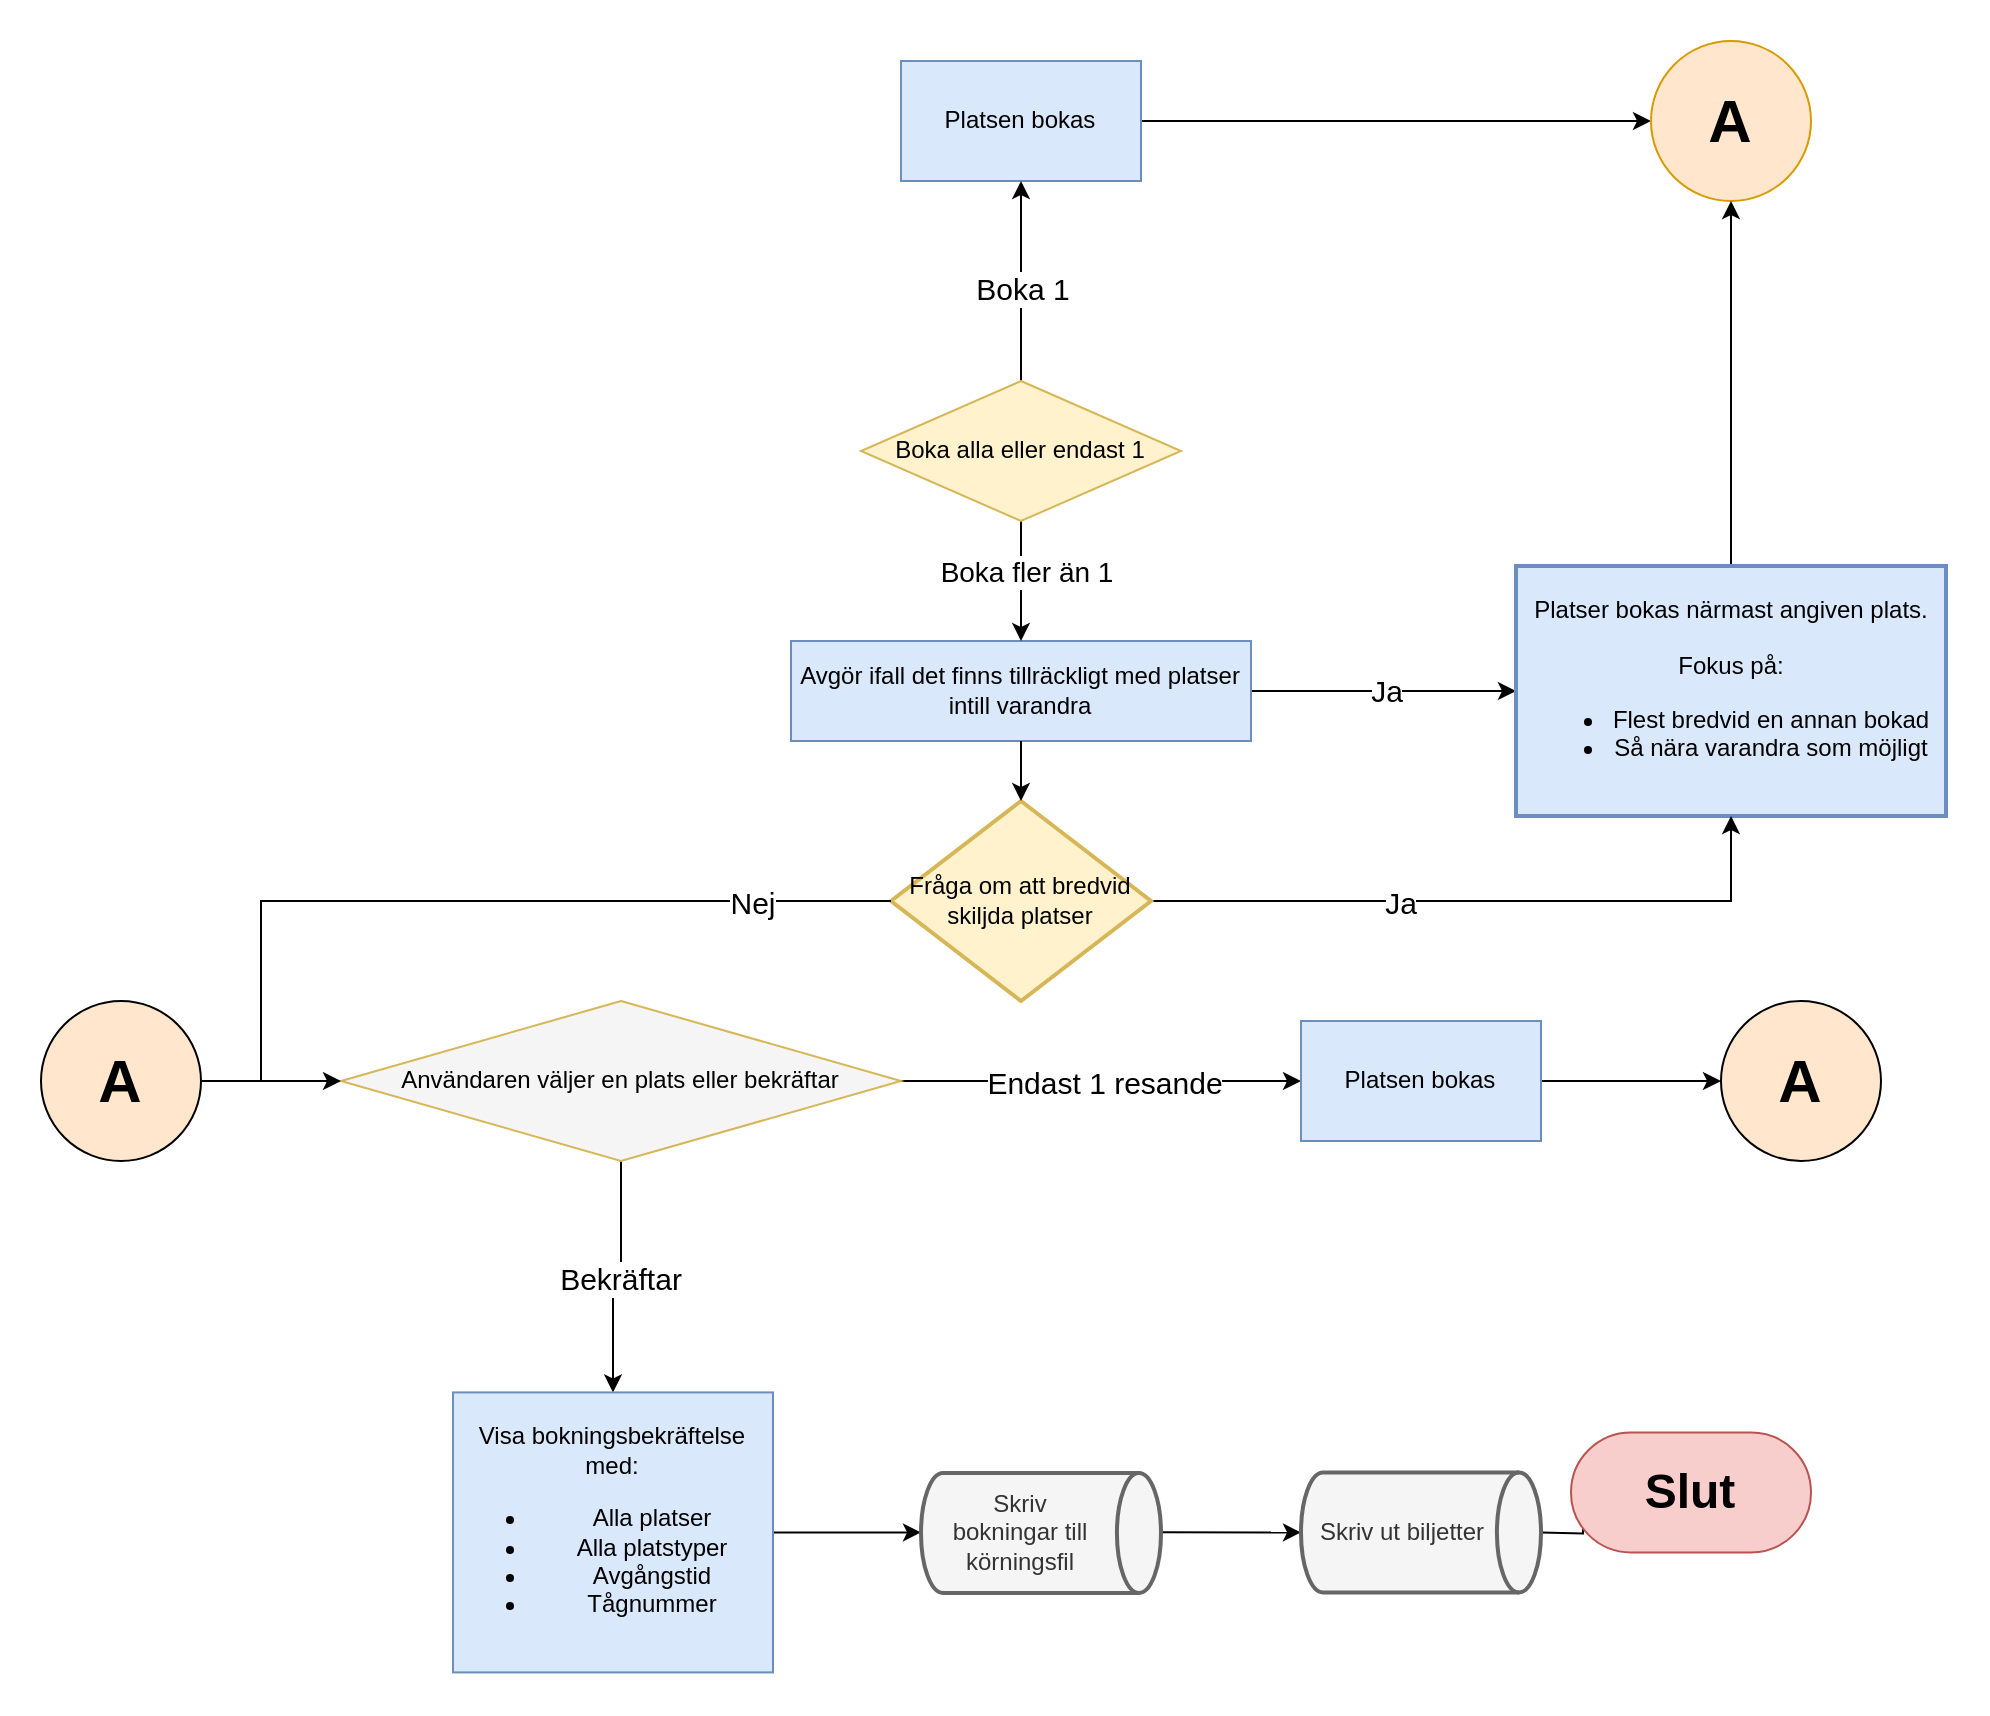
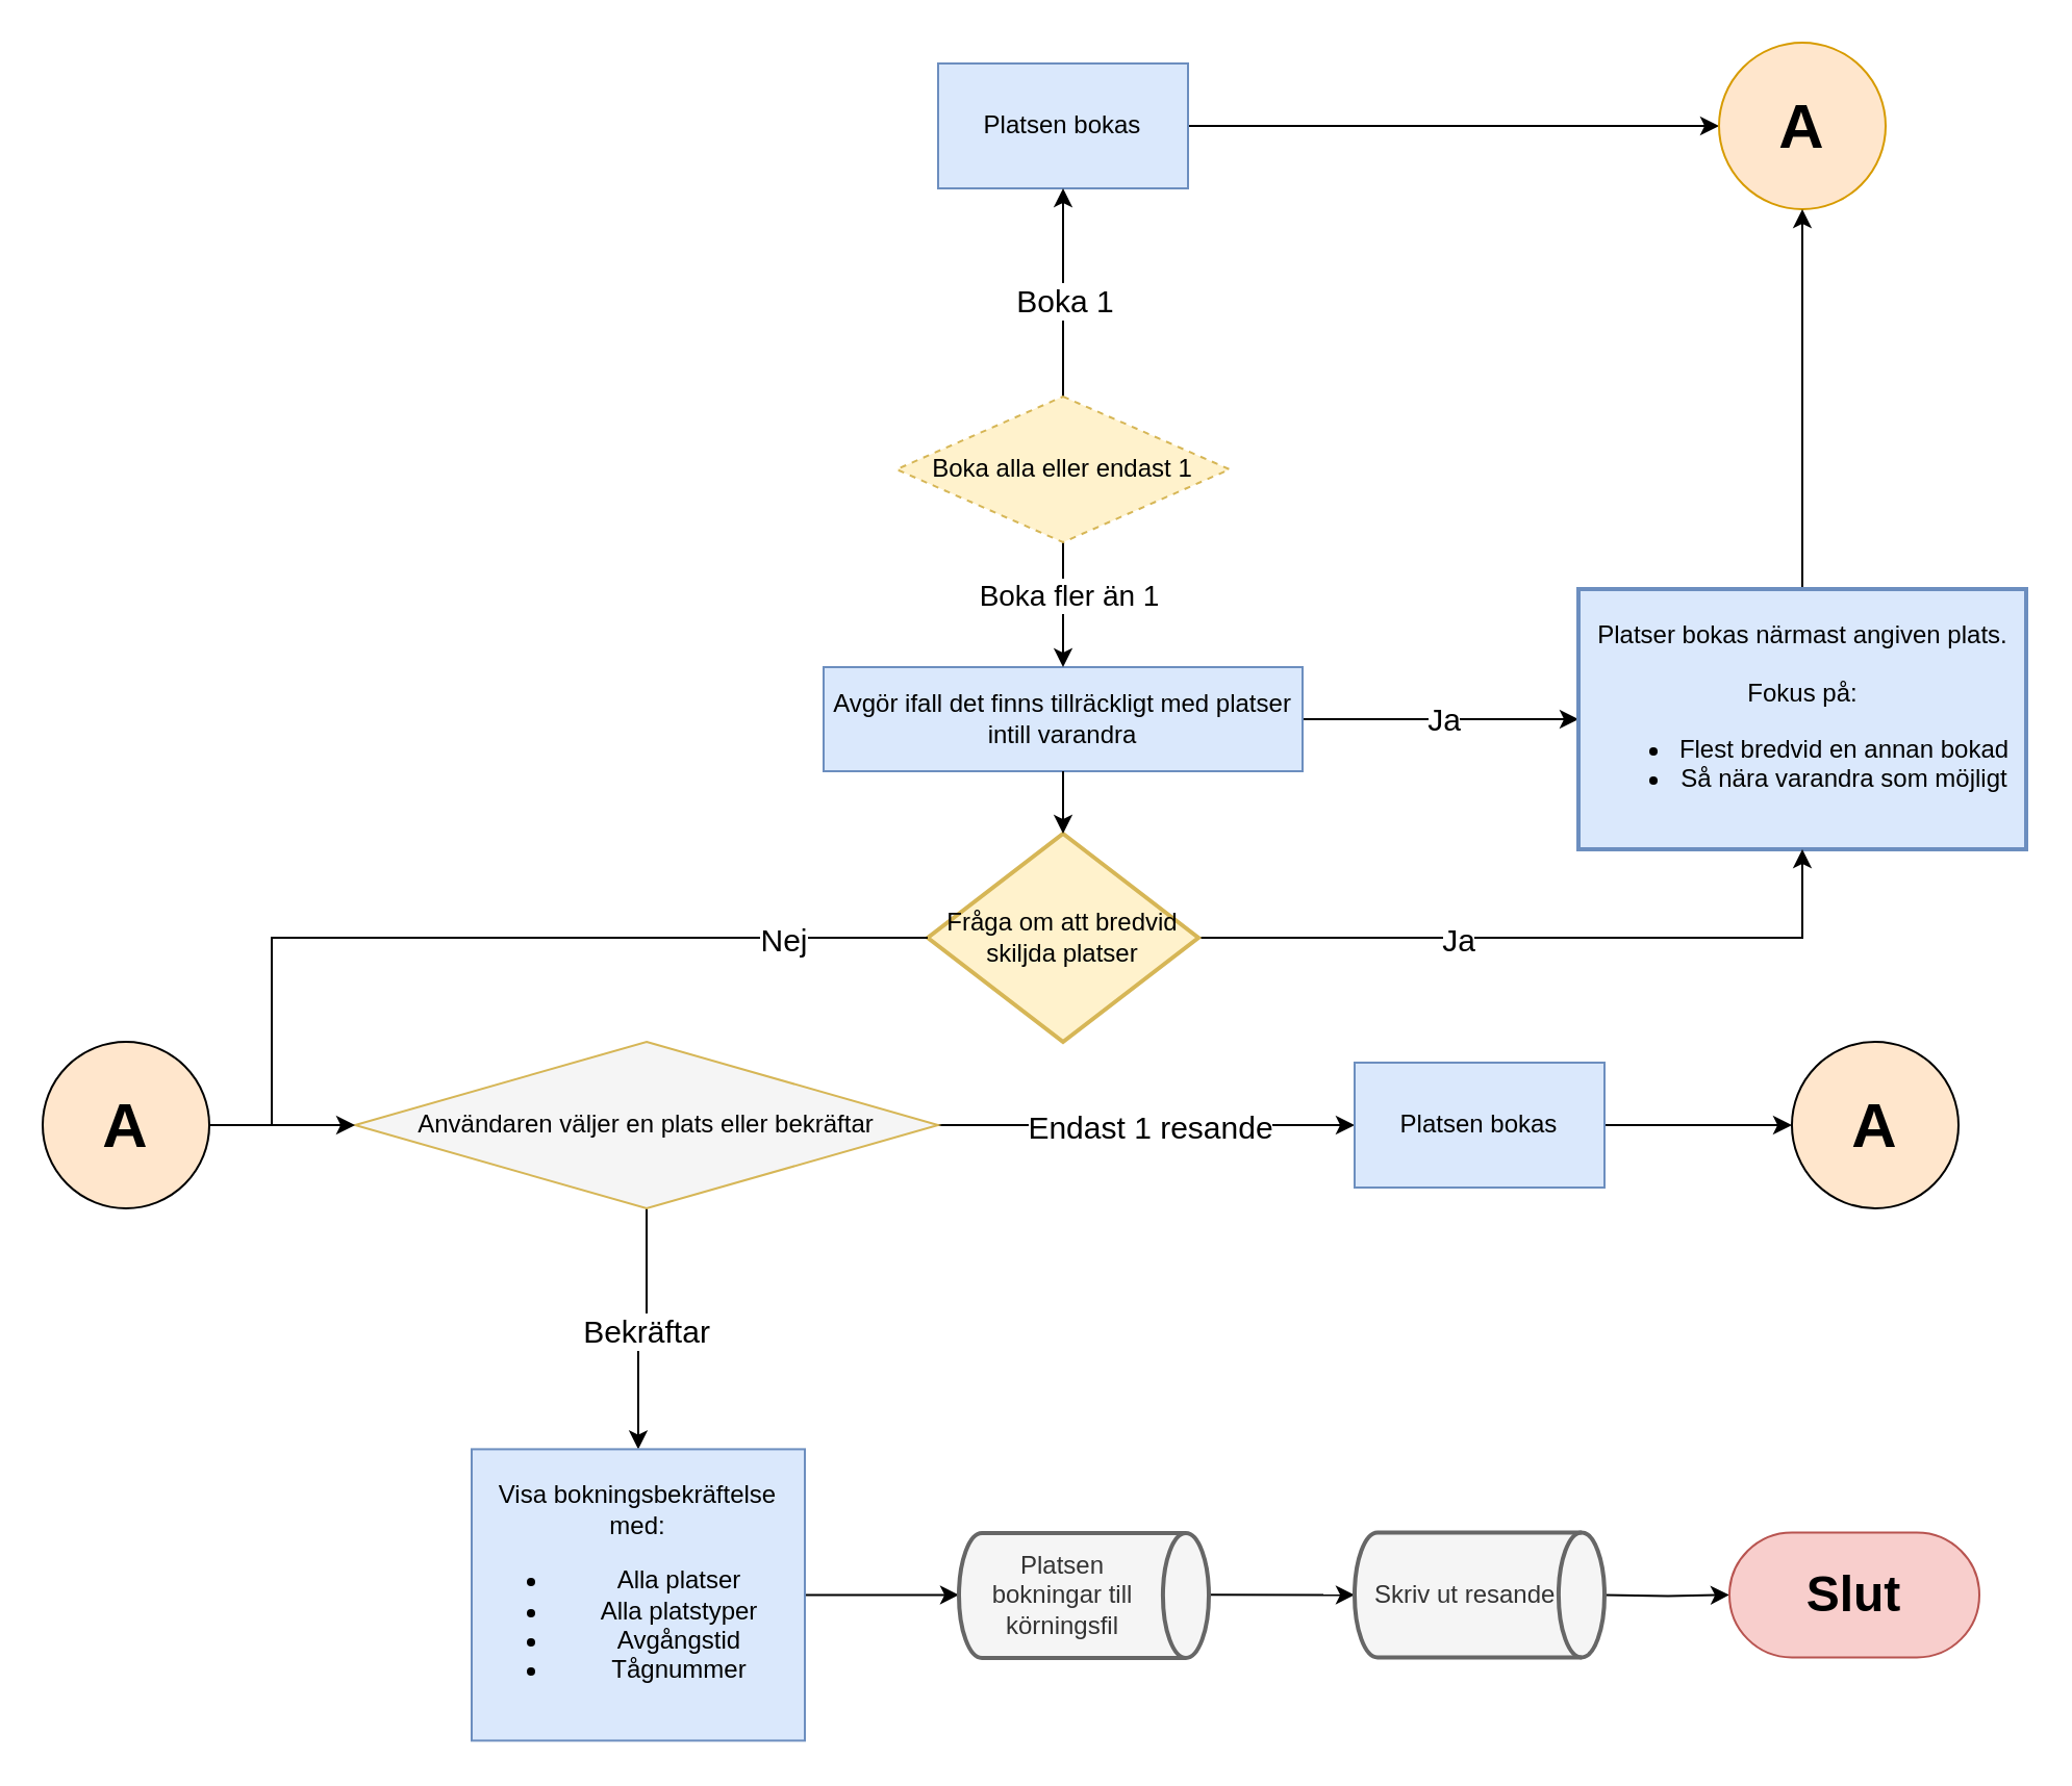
- <mxCell id="23" value="Boka alla eller endast 1" style="rhombus;whiteSpace=wrap;html=1;fillColor=#fff2cc;strokeColor=#d6b656;" vertex="1" parent="1"><mxGeometry x="430" y="190" width="160" height="70" as="geometry" /></mxCell>
+ <mxCell id="23" value="Boka alla eller endast 1" style="rhombus;whiteSpace=wrap;html=1;fillColor=#fff2cc;strokeColor=#d6b656;dashed=1;" vertex="1" parent="1"><mxGeometry x="430" y="190" width="160" height="70" as="geometry" /></mxCell>
- <mxCell id="18" value="&lt;h1&gt;Slut&lt;/h1&gt;" style="rounded=1;whiteSpace=wrap;html=1;arcSize=50;fillColor=#f8cecc;strokeColor=#b85450;" vertex="1" parent="1"><mxGeometry x="785" y="715.71" width="120" height="60" as="geometry" /></mxCell>
+ <mxCell id="18" value="&lt;h1&gt;Slut&lt;/h1&gt;" style="rounded=1;whiteSpace=wrap;html=1;arcSize=50;fillColor=#f8cecc;strokeColor=#b85450;" vertex="1" parent="1"><mxGeometry x="830" y="735.71" width="120" height="60" as="geometry" /></mxCell>
- <mxCell id="27" value="Skriv bokningar till körningsfil" style="strokeWidth=2;html=1;shape=mxgraph.flowchart.direct_data;whiteSpace=wrap;fillColor=#f5f5f5;fontColor=#333333;strokeColor=#666666;spacingRight=30;spacingLeft=10;" vertex="1" parent="1"><mxGeometry x="460" y="736" width="120" height="60" as="geometry" /></mxCell>
+ <mxCell id="27" value="Platsen bokningar till körningsfil" style="strokeWidth=2;html=1;shape=mxgraph.flowchart.direct_data;whiteSpace=wrap;fillColor=#f5f5f5;fontColor=#333333;strokeColor=#666666;spacingRight=30;spacingLeft=10;" vertex="1" parent="1"><mxGeometry x="460" y="736" width="120" height="60" as="geometry" /></mxCell>
- <mxCell id="26" value="Skriv ut biljetter" style="strokeWidth=2;html=1;shape=mxgraph.flowchart.direct_data;whiteSpace=wrap;fillColor=#f5f5f5;fontColor=#333333;strokeColor=#666666;align=left;spacingLeft=8;" vertex="1" parent="1"><mxGeometry x="650" y="735.71" width="120" height="60" as="geometry" /></mxCell>
+ <mxCell id="26" value="Skriv ut resande" style="strokeWidth=2;html=1;shape=mxgraph.flowchart.direct_data;whiteSpace=wrap;fillColor=#f5f5f5;fontColor=#333333;strokeColor=#666666;align=left;spacingLeft=8;" vertex="1" parent="1"><mxGeometry x="650" y="735.71" width="120" height="60" as="geometry" /></mxCell>
